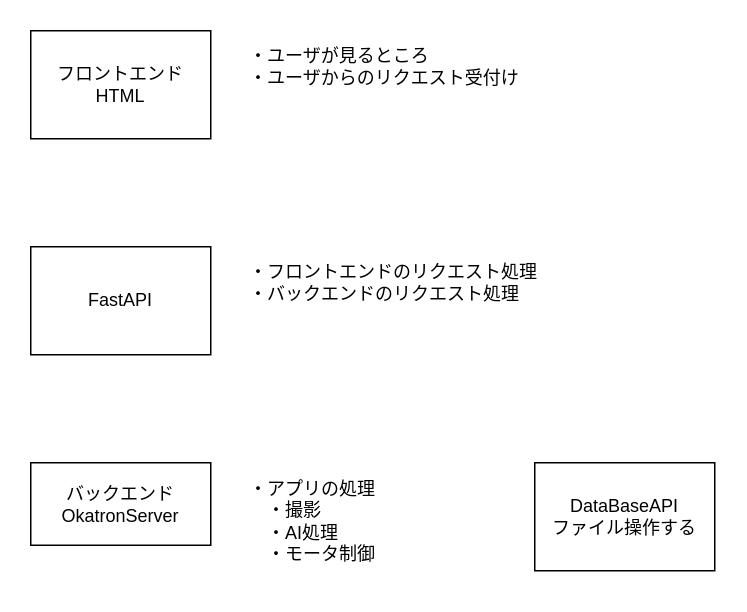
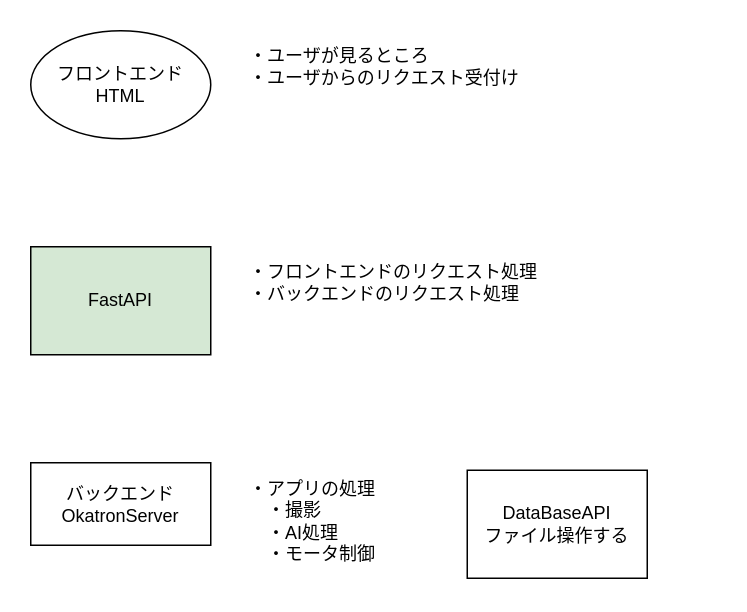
- <mxCell id="2" value="フロントエンド&lt;br&gt;HTML" style="whiteSpace=wrap;html=1;" vertex="1" parent="1"><mxGeometry x="20" y="20" width="120" height="72" as="geometry" /></mxCell>
+ <mxCell id="2" value="フロントエンド&lt;br&gt;HTML" style="ellipse;whiteSpace=wrap;html=1;" vertex="1" parent="1"><mxGeometry x="20" y="20" width="120" height="72" as="geometry" /></mxCell>
- <mxCell id="3" value="FastAPI" style="whiteSpace=wrap;html=1;" vertex="1" parent="1"><mxGeometry x="20" y="164" width="120" height="72" as="geometry" /></mxCell>
+ <mxCell id="3" value="FastAPI" style="whiteSpace=wrap;html=1;fillColor=#d5e8d4;" vertex="1" parent="1"><mxGeometry x="20" y="164" width="120" height="72" as="geometry" /></mxCell>
- <mxCell id="8" value="DataBaseAPI&lt;br&gt;ファイル操作する" style="whiteSpace=wrap;html=1;" vertex="1" parent="1"><mxGeometry x="356" y="308" width="120" height="72" as="geometry" /></mxCell>
+ <mxCell id="8" value="DataBaseAPI&lt;br&gt;ファイル操作する" style="whiteSpace=wrap;html=1;" vertex="1" parent="1"><mxGeometry x="311" y="313" width="120" height="72" as="geometry" /></mxCell>
